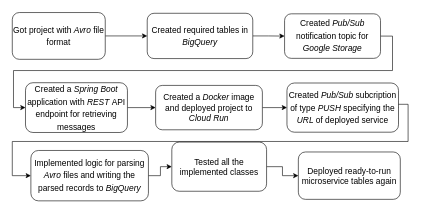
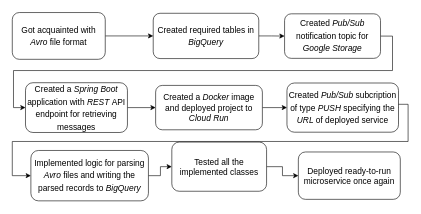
- <mxCell id="3" value="&lt;span style=&quot;line-height: 150%&quot;&gt;&lt;font style=&quot;font-size: 14px&quot;&gt;Got project with &lt;i&gt;Avro &lt;/i&gt;file format&lt;/font&gt;&lt;/span&gt;" style="rounded=1;whiteSpace=wrap;html=1;" vertex="1" parent="1"><mxGeometry x="20" y="20" width="155" height="78" as="geometry" /></mxCell>
+ <mxCell id="3" value="&lt;span style=&quot;line-height: 150%&quot;&gt;&lt;font style=&quot;font-size: 14px&quot;&gt;Got acquainted with &lt;i&gt;Avro &lt;/i&gt;file format&lt;/font&gt;&lt;/span&gt;" style="rounded=1;whiteSpace=wrap;html=1;" vertex="1" parent="1"><mxGeometry x="20" y="20" width="155" height="78" as="geometry" /></mxCell>
- <mxCell id="5" value="&lt;font style=&quot;line-height: 150% ; font-size: 14px&quot;&gt;Created required tables in &lt;i&gt;BigQuery&lt;/i&gt;&lt;/font&gt;" style="rounded=1;whiteSpace=wrap;html=1;" vertex="1" parent="1"><mxGeometry x="245" y="21.25" width="176" height="75.5" as="geometry" /></mxCell>
+ <mxCell id="5" value="&lt;font style=&quot;line-height: 150% ; font-size: 14px&quot;&gt;Created required tables in &lt;i&gt;BigQuery&lt;/i&gt;&lt;/font&gt;" style="rounded=1;whiteSpace=wrap;html=1;" vertex="1" parent="1"><mxGeometry x="255" y="21.25" width="176" height="75.5" as="geometry" /></mxCell>
- <mxCell id="18" value="&lt;font style=&quot;font-size: 14px&quot;&gt;Deployed ready-to-run microservice tables again&lt;/font&gt;" style="rounded=1;whiteSpace=wrap;html=1;" vertex="1" parent="1"><mxGeometry x="497" y="252.5" width="170" height="79" as="geometry" /></mxCell>
+ <mxCell id="18" value="&lt;font style=&quot;font-size: 14px&quot;&gt;Deployed ready-to-run microservice once again&lt;/font&gt;" style="rounded=1;whiteSpace=wrap;html=1;" vertex="1" parent="1"><mxGeometry x="497" y="252.5" width="170" height="79" as="geometry" /></mxCell>
